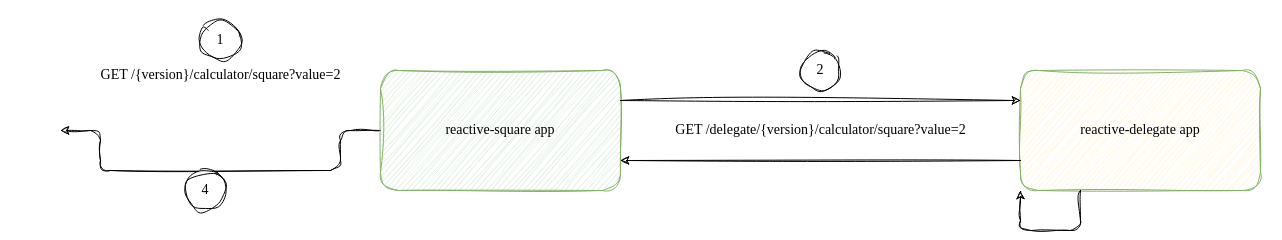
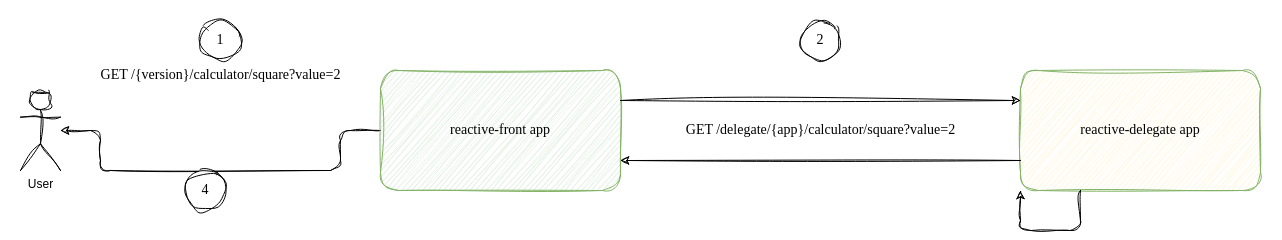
- <mxCell id="16" value="2" style="ellipse;whiteSpace=wrap;html=1;aspect=fixed;fontFamily=Comic Sans MS;fontSize=14;fontColor=default;labelBackgroundColor=default;sketch=1;curveFitting=1;jiggle=2;" parent="1" vertex="1"><mxGeometry x="800" y="50" width="40" height="40" as="geometry" /></mxCell>
+ <mxCell id="16" value="2" style="ellipse;whiteSpace=wrap;html=1;aspect=fixed;fontFamily=Comic Sans MS;fontSize=14;fontColor=default;labelBackgroundColor=default;sketch=1;curveFitting=1;jiggle=2;" parent="1" vertex="1"><mxGeometry x="800" y="20" width="40" height="40" as="geometry" /></mxCell>
+ <mxCell id="10" value="User" style="shape=umlActor;verticalLabelPosition=bottom;verticalAlign=top;html=1;outlineConnect=0;sketch=1;curveFitting=1;jiggle=2;" parent="1" vertex="1"><mxGeometry x="20" y="90" width="40" height="80" as="geometry" /></mxCell>
- <mxCell id="8" value="reactive-square app" style="rounded=1;whiteSpace=wrap;html=1;fontFamily=Comic Sans MS;sketch=1;curveFitting=1;jiggle=2;fontSize=14;fillColor=#d5e8d4;strokeColor=#82b366;" parent="6" vertex="1"><mxGeometry width="240" height="120" as="geometry" /></mxCell>
+ <mxCell id="8" value="reactive-front app" style="rounded=1;whiteSpace=wrap;html=1;fontFamily=Comic Sans MS;sketch=1;curveFitting=1;jiggle=2;fontSize=14;fillColor=#d5e8d4;strokeColor=#82b366;" parent="6" vertex="1"><mxGeometry width="240" height="120" as="geometry" /></mxCell>
- <mxCell id="12" value="GET /delegate/{version}/calculator/square?value=2" style="text;html=1;align=center;verticalAlign=middle;resizable=0;points=[];autosize=1;strokeColor=none;fillColor=none;fontFamily=Comic Sans MS;fontSize=14;fontColor=default;labelBackgroundColor=default;" parent="1" vertex="1"><mxGeometry x="640" y="115" width="360" height="30" as="geometry" /></mxCell>
+ <mxCell id="12" value="GET /delegate/{app}/calculator/square?value=2" style="text;html=1;align=center;verticalAlign=middle;resizable=0;points=[];autosize=1;strokeColor=none;fillColor=none;fontFamily=Comic Sans MS;fontSize=14;fontColor=default;labelBackgroundColor=default;" parent="1" vertex="1"><mxGeometry x="640" y="115" width="360" height="30" as="geometry" /></mxCell>
